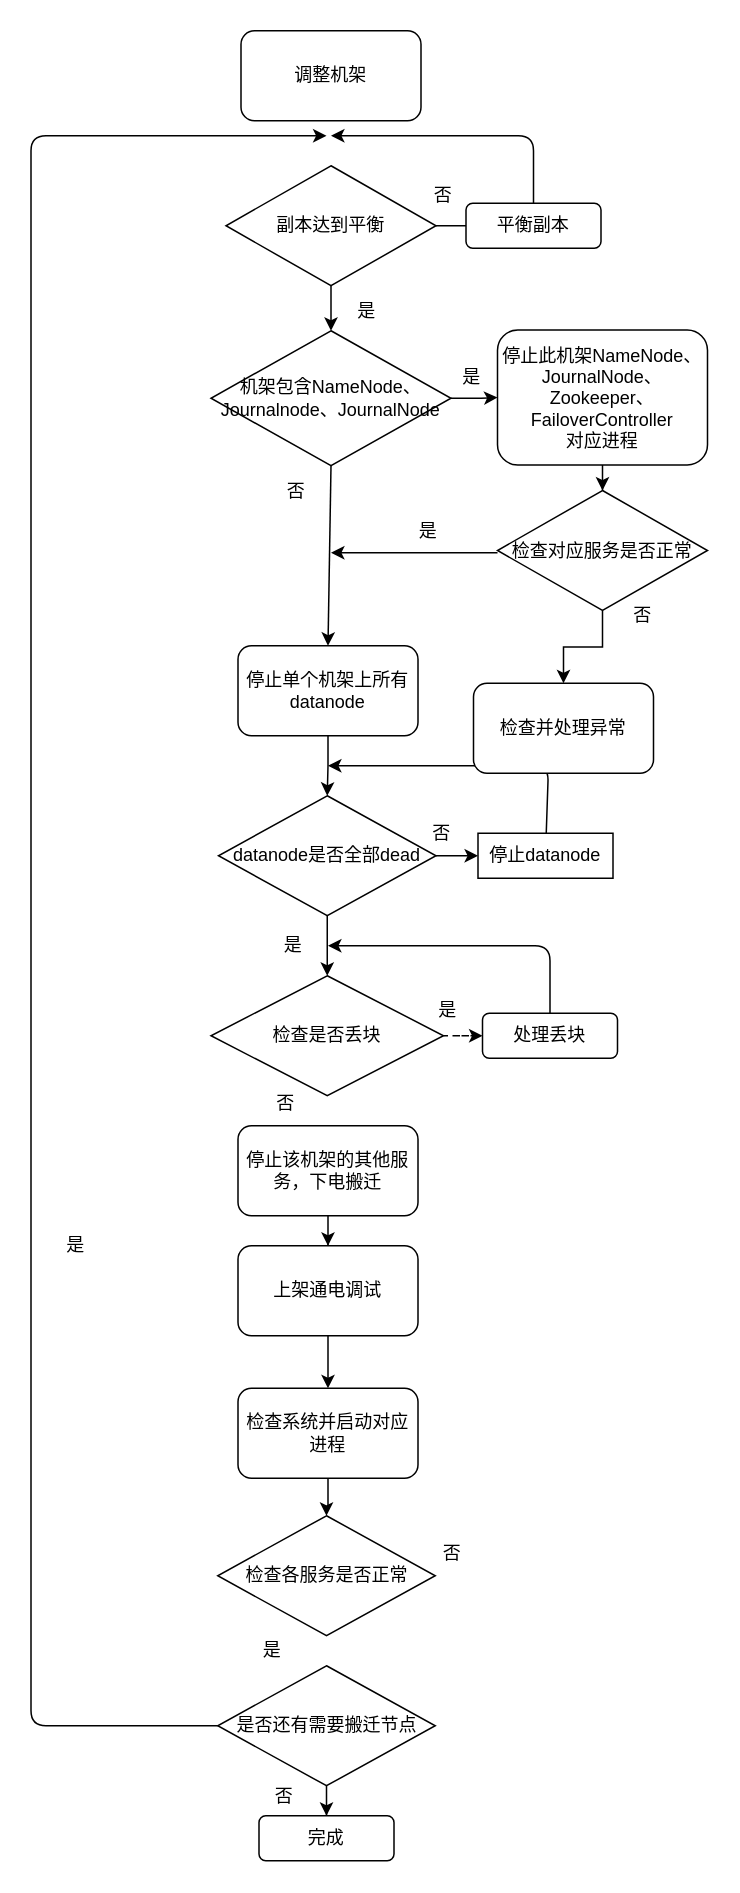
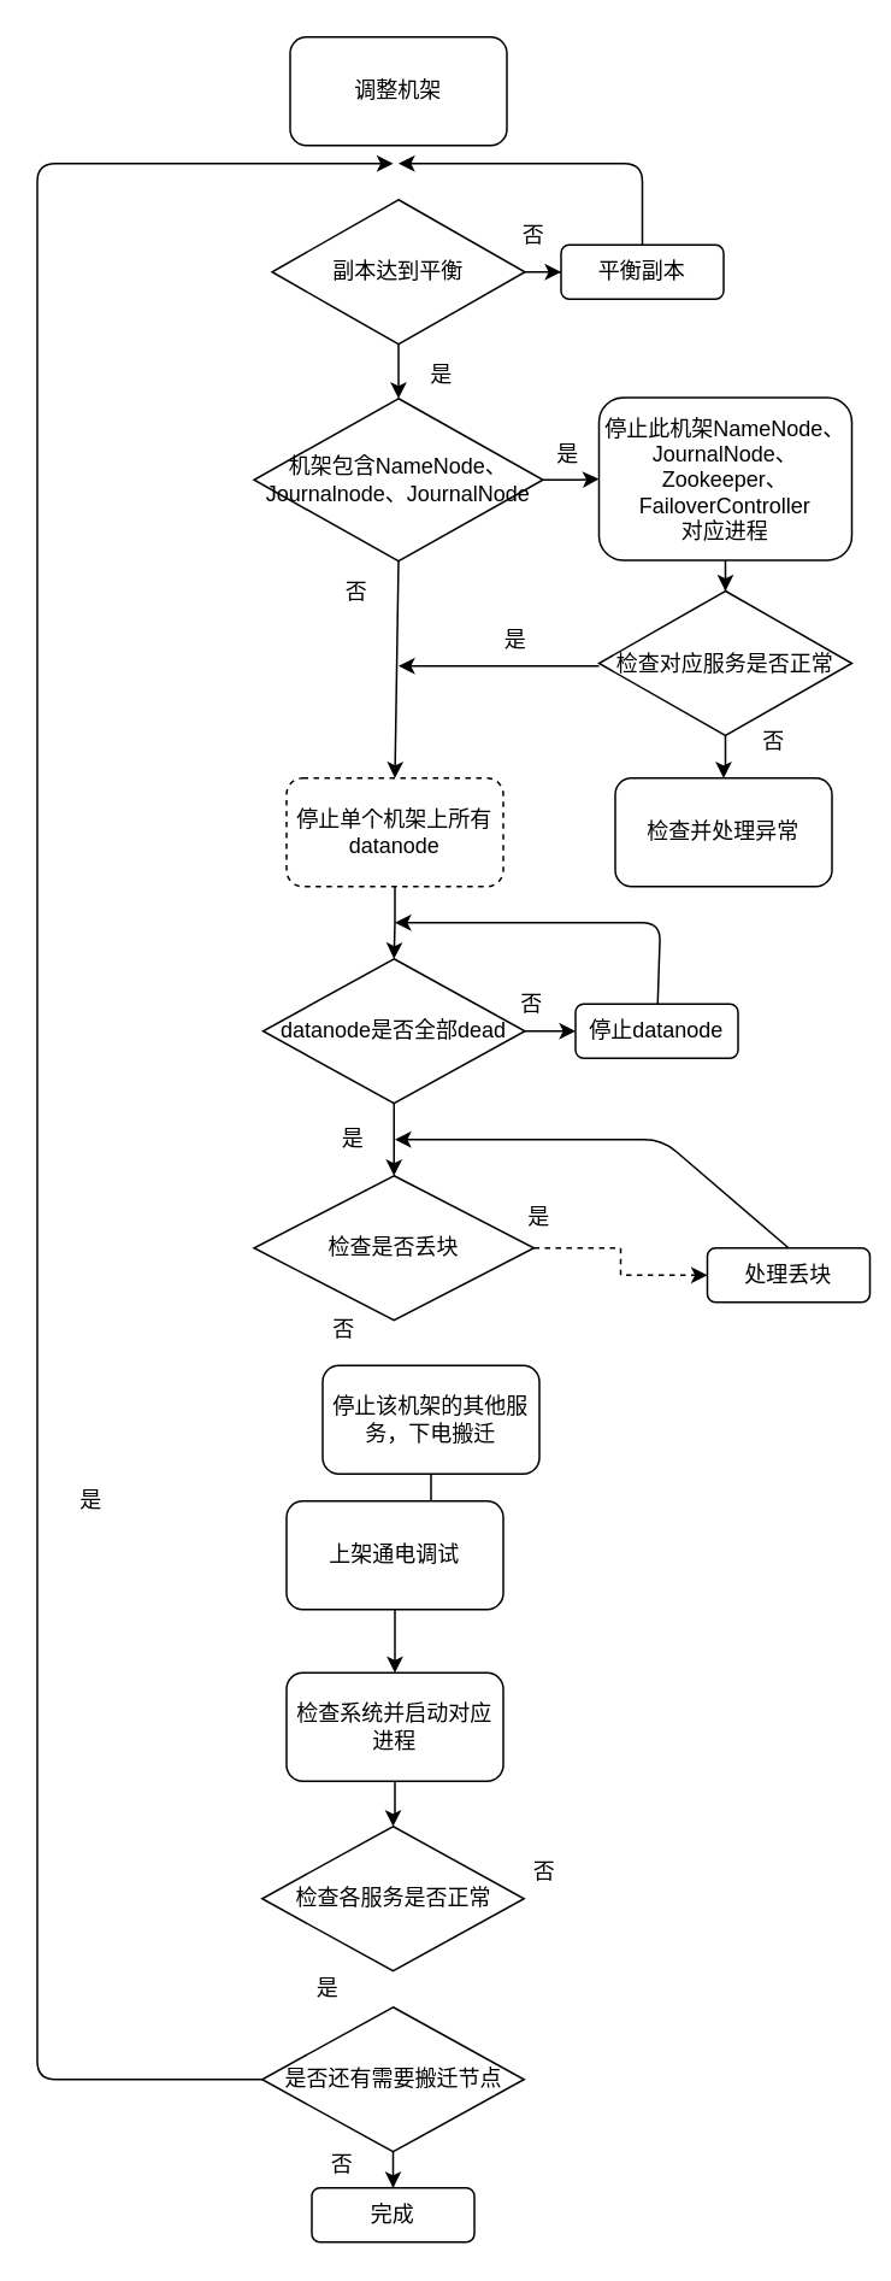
- <mxCell id="19" value="" style="edgeStyle=orthogonalEdgeStyle;rounded=0;orthogonalLoop=1;jettySize=auto;html=1;endArrow=none;" edge="1" parent="1" source="21" target="24"><mxGeometry relative="1" as="geometry" /></mxCell>
+ <mxCell id="19" value="" style="edgeStyle=orthogonalEdgeStyle;rounded=0;orthogonalLoop=1;jettySize=auto;html=1;" edge="1" parent="1" source="21" target="24"><mxGeometry relative="1" as="geometry" /></mxCell>
- <mxCell id="4" value="停止单个机架上所有datanode" style="rounded=1;whiteSpace=wrap;html=1;" vertex="1" parent="1"><mxGeometry x="158" y="430" width="120" height="60" as="geometry" /></mxCell>
+ <mxCell id="4" value="停止单个机架上所有datanode" style="rounded=1;whiteSpace=wrap;html=1;dashed=1;" vertex="1" parent="1"><mxGeometry x="158" y="430" width="120" height="60" as="geometry" /></mxCell>
- <mxCell id="34" value="检查并处理异常" style="rounded=1;whiteSpace=wrap;html=1;" vertex="1" parent="1"><mxGeometry x="315" y="455" width="120" height="60" as="geometry" /></mxCell>
+ <mxCell id="34" value="检查并处理异常" style="rounded=1;whiteSpace=wrap;html=1;" vertex="1" parent="1"><mxGeometry x="340" y="430" width="120" height="60" as="geometry" /></mxCell>
- <mxCell id="26" value="停止datanode" style="whiteSpace=wrap;html=1;rounded=0;" vertex="1" parent="1"><mxGeometry x="318" y="555" width="90" height="30" as="geometry" /></mxCell>
+ <mxCell id="26" value="停止datanode" style="rounded=1;whiteSpace=wrap;html=1;" vertex="1" parent="1"><mxGeometry x="318" y="555" width="90" height="30" as="geometry" /></mxCell>
- <mxCell id="28" value="处理丢块" style="rounded=1;whiteSpace=wrap;html=1;" vertex="1" parent="1"><mxGeometry x="321" y="675" width="90" height="30" as="geometry" /></mxCell>
+ <mxCell id="28" value="处理丢块" style="rounded=1;whiteSpace=wrap;html=1;" vertex="1" parent="1"><mxGeometry x="391" y="690" width="90" height="30" as="geometry" /></mxCell>
- <mxCell id="11" value="停止该机架的其他服务，下电搬迁" style="rounded=1;whiteSpace=wrap;html=1;" vertex="1" parent="1"><mxGeometry x="158" y="750" width="120" height="60" as="geometry" /></mxCell>
+ <mxCell id="11" value="停止该机架的其他服务，下电搬迁" style="rounded=1;whiteSpace=wrap;html=1;" vertex="1" parent="1"><mxGeometry x="178" y="755" width="120" height="60" as="geometry" /></mxCell>
